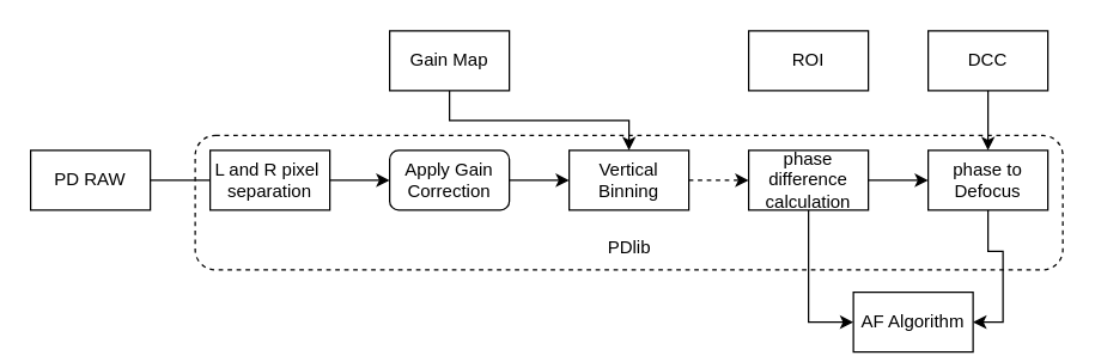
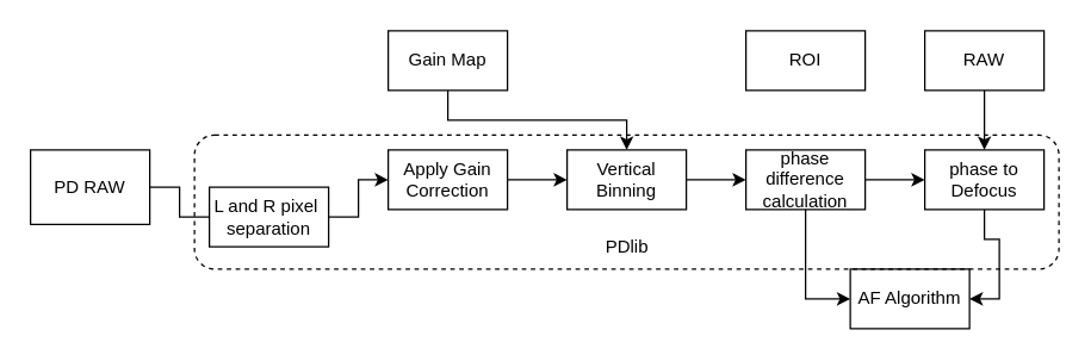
- <mxCell id="16" value="DCC" style="rounded=0;whiteSpace=wrap;html=1;" vertex="1" parent="1"><mxGeometry x="620" y="20" width="80" height="40" as="geometry" /></mxCell>
+ <mxCell id="16" value="RAW" style="rounded=0;whiteSpace=wrap;html=1;" vertex="1" parent="1"><mxGeometry x="620" y="20" width="80" height="40" as="geometry" /></mxCell>
- <mxCell id="3" value="PD RAW" style="rounded=0;whiteSpace=wrap;html=1;" vertex="1" parent="1"><mxGeometry x="20" y="100" width="80" height="40" as="geometry" /></mxCell>
+ <mxCell id="3" value="PD RAW" style="rounded=0;whiteSpace=wrap;html=1;" vertex="1" parent="1"><mxGeometry x="20" y="100" width="80" height="50" as="geometry" /></mxCell>
- <mxCell id="5" value="L and R pixel&amp;nbsp;&lt;br&gt;separation" style="rounded=0;whiteSpace=wrap;html=1;" vertex="1" parent="1"><mxGeometry x="140" y="100" width="80" height="40" as="geometry" /></mxCell>
+ <mxCell id="5" value="L and R pixel&amp;nbsp;&lt;br&gt;separation" style="rounded=0;whiteSpace=wrap;html=1;" vertex="1" parent="1"><mxGeometry x="140" y="125" width="80" height="40" as="geometry" /></mxCell>
- <mxCell id="7" value="Apply Gain&lt;br&gt;Correction" style="whiteSpace=wrap;html=1;rounded=1;" vertex="1" parent="1"><mxGeometry x="260" y="100" width="80" height="40" as="geometry" /></mxCell>
+ <mxCell id="7" value="Apply Gain&lt;br&gt;Correction" style="rounded=0;whiteSpace=wrap;html=1;" vertex="1" parent="1"><mxGeometry x="260" y="100" width="80" height="40" as="geometry" /></mxCell>
- <mxCell id="8" style="edgeStyle=orthogonalEdgeStyle;rounded=0;orthogonalLoop=1;jettySize=auto;html=1;exitX=1;exitY=0.5;exitDx=0;exitDy=0;entryX=0;entryY=0.5;entryDx=0;entryDy=0;dashed=1;" edge="1" parent="1" source="9" target="12"><mxGeometry relative="1" as="geometry" /></mxCell>
+ <mxCell id="8" style="edgeStyle=orthogonalEdgeStyle;rounded=0;orthogonalLoop=1;jettySize=auto;html=1;exitX=1;exitY=0.5;exitDx=0;exitDy=0;entryX=0;entryY=0.5;entryDx=0;entryDy=0;" edge="1" parent="1" source="9" target="12"><mxGeometry relative="1" as="geometry" /></mxCell>
- <mxCell id="18" value="AF Algorithm" style="rounded=0;whiteSpace=wrap;html=1;" vertex="1" parent="1"><mxGeometry x="570" y="195" width="80" height="40" as="geometry" /></mxCell>
+ <mxCell id="18" value="AF Algorithm" style="rounded=0;whiteSpace=wrap;html=1;" vertex="1" parent="1"><mxGeometry x="570" y="180" width="80" height="40" as="geometry" /></mxCell>
